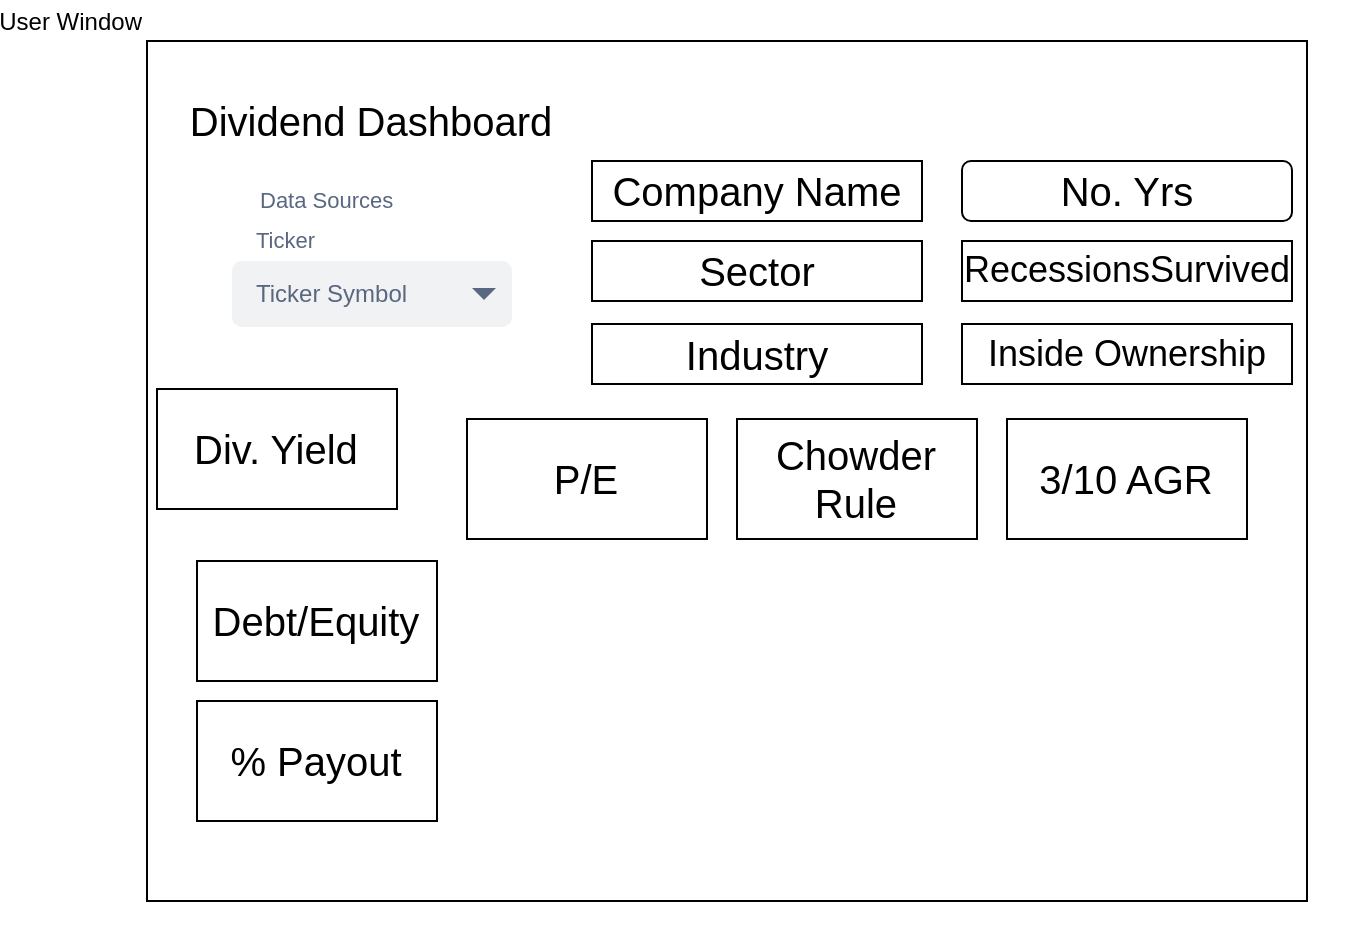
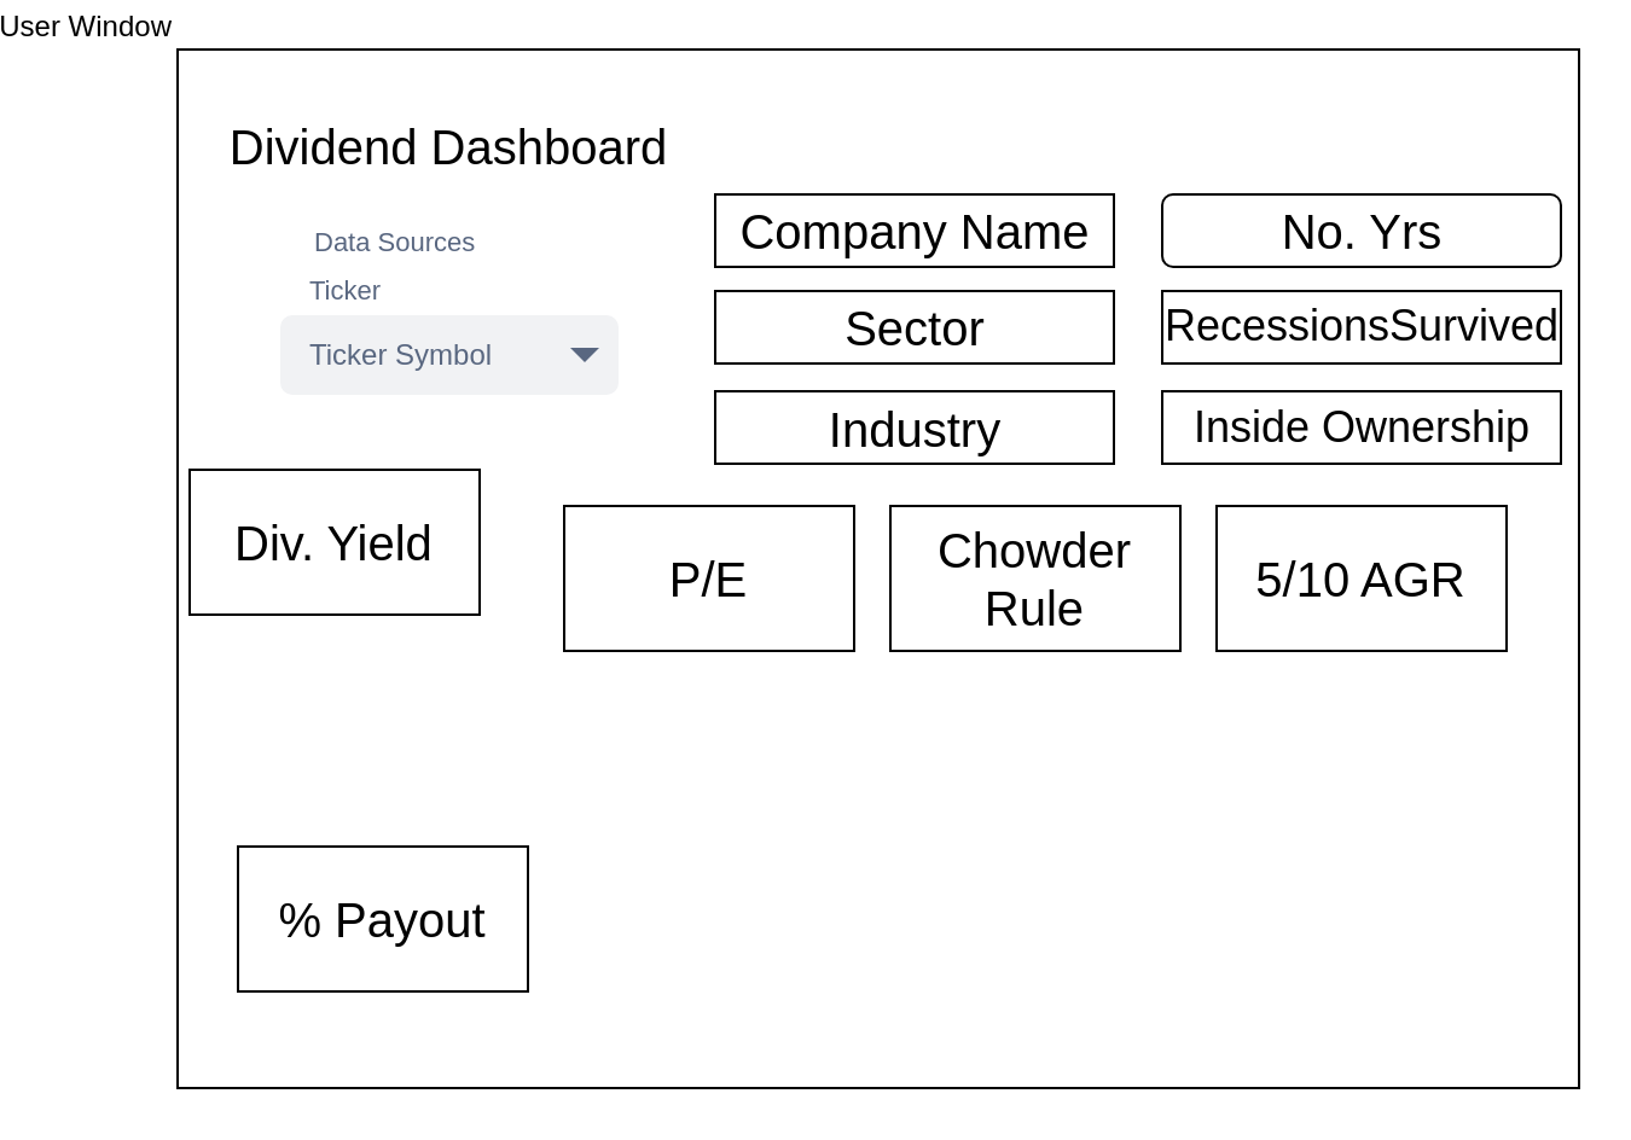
- <mxCell id="15" value="3/10 AGR" style="rounded=0;whiteSpace=wrap;html=1;fillColor=none;fontSize=20;" vertex="1" parent="1"><mxGeometry x="450" y="209" width="120" height="60" as="geometry" /></mxCell>
+ <mxCell id="15" value="5/10 AGR" style="rounded=0;whiteSpace=wrap;html=1;fillColor=none;fontSize=20;" vertex="1" parent="1"><mxGeometry x="450" y="209" width="120" height="60" as="geometry" /></mxCell>
- <mxCell id="11" value="Debt/Equity" style="rounded=0;whiteSpace=wrap;html=1;fillColor=none;fontSize=20;" vertex="1" parent="1"><mxGeometry x="45" y="280" width="120" height="60" as="geometry" /></mxCell>
